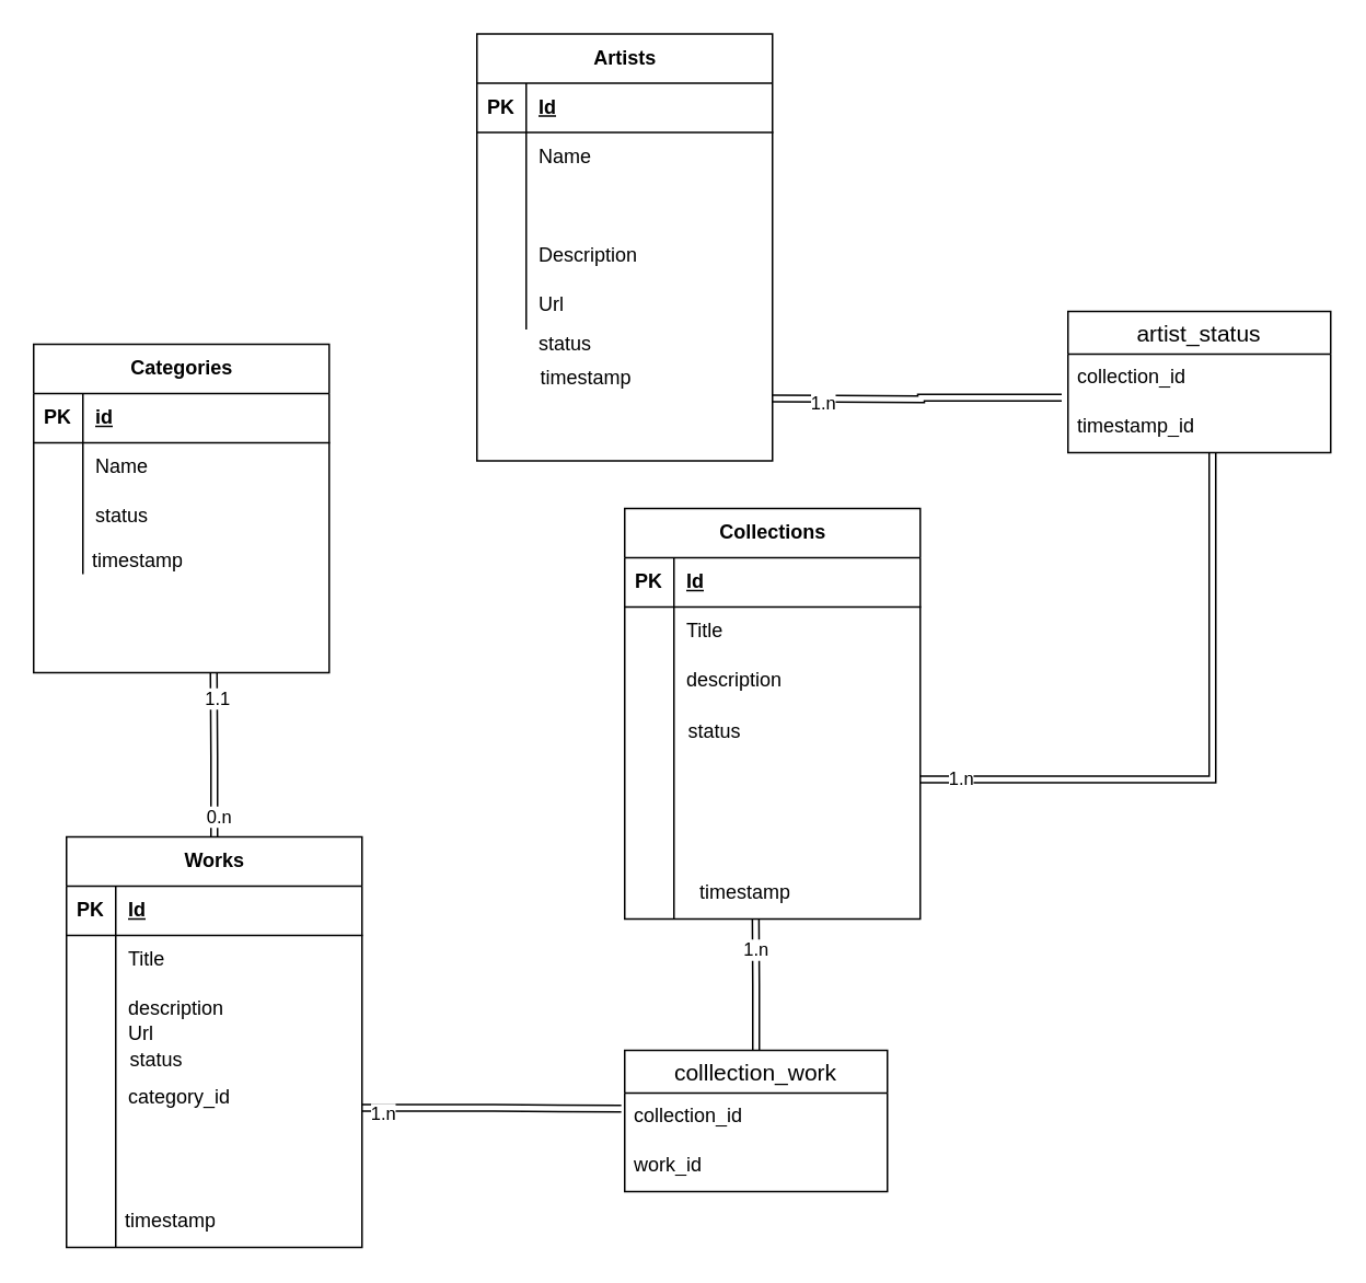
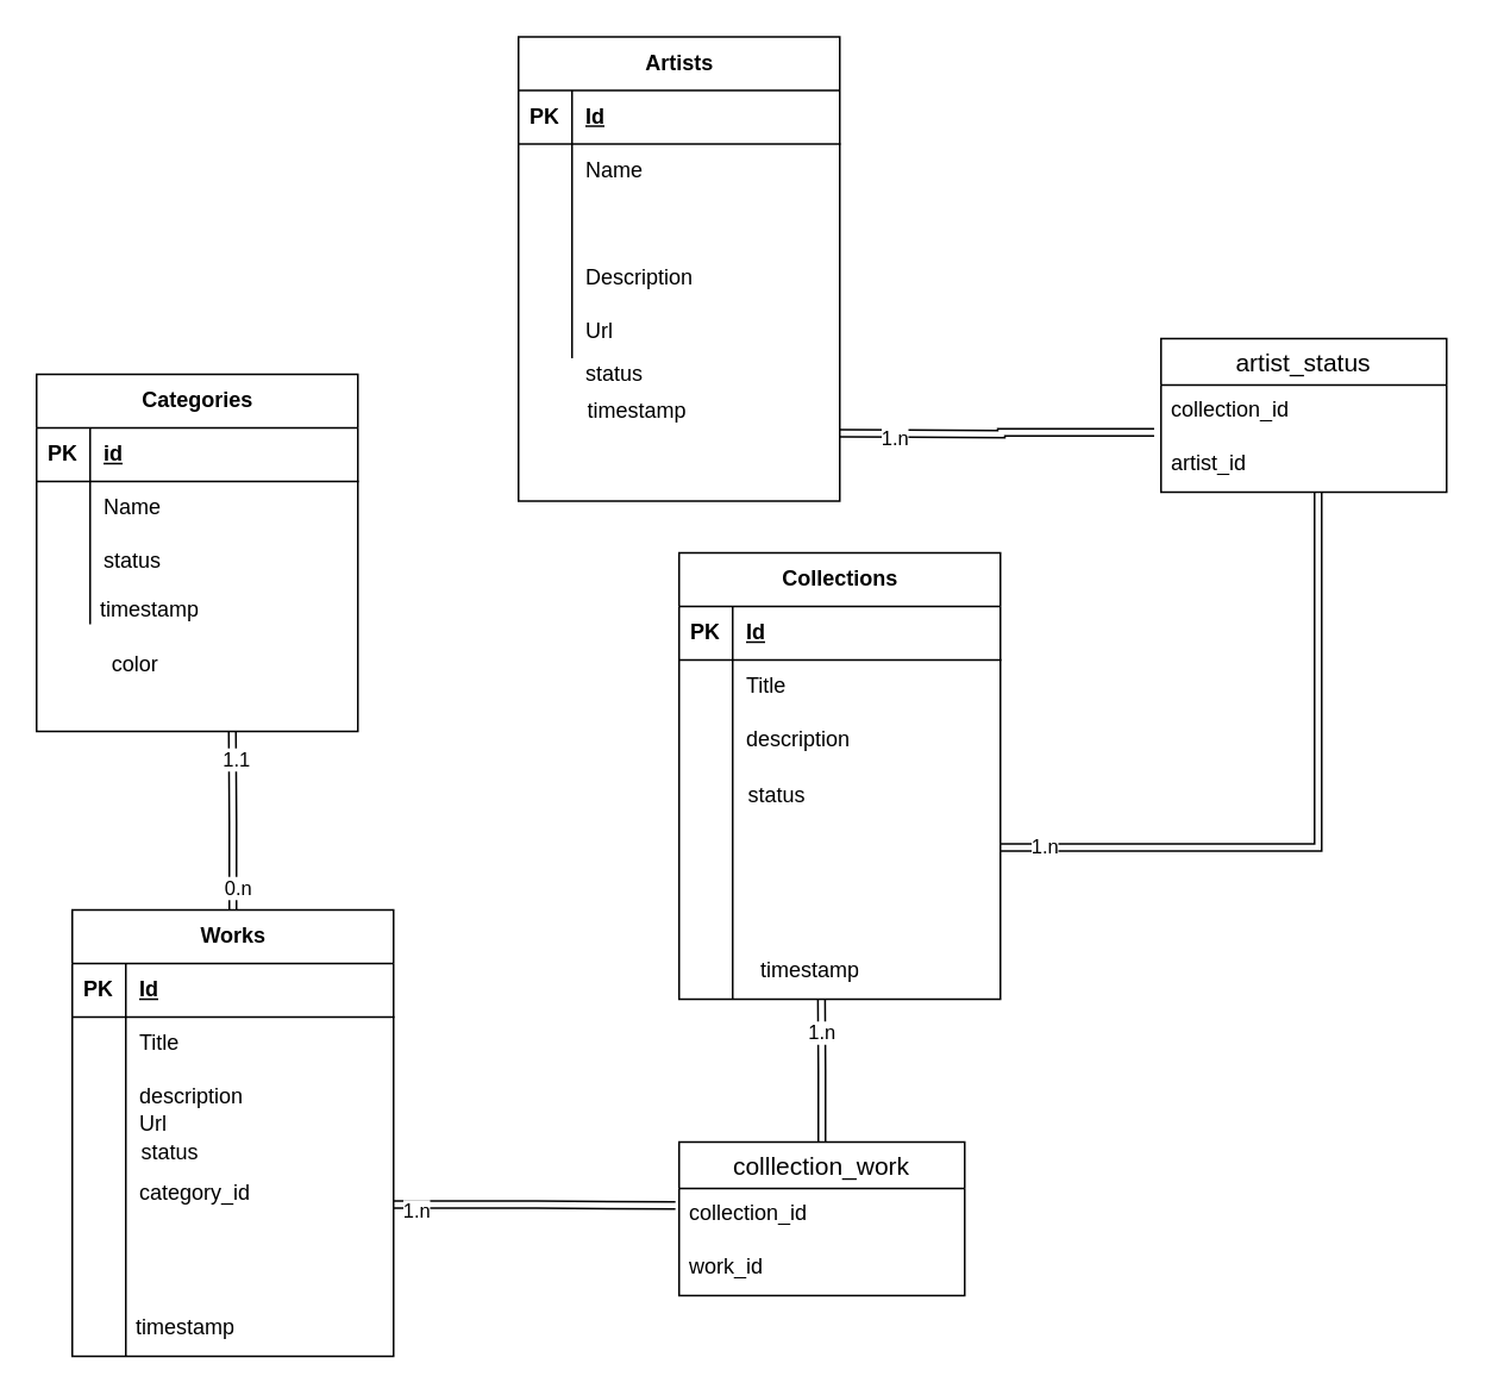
- <mxCell id="95" value="timestamp_id" style="text;strokeColor=none;fillColor=none;spacingLeft=4;spacingRight=4;overflow=hidden;rotatable=0;points=[[0,0.5],[1,0.5]];portConstraint=eastwest;fontSize=12;whiteSpace=wrap;html=1;" vertex="1" parent="93"><mxGeometry y="56" width="160" height="30" as="geometry" /></mxCell>
+ <mxCell id="95" value="artist_id" style="text;strokeColor=none;fillColor=none;spacingLeft=4;spacingRight=4;overflow=hidden;rotatable=0;points=[[0,0.5],[1,0.5]];portConstraint=eastwest;fontSize=12;whiteSpace=wrap;html=1;" vertex="1" parent="93"><mxGeometry y="56" width="160" height="30" as="geometry" /></mxCell>
+ <mxCell id="100" value="color" style="text;html=1;align=center;verticalAlign=middle;resizable=0;points=[];autosize=1;strokeColor=none;fillColor=none;" vertex="1" parent="1"><mxGeometry x="50" y="357" width="50" height="30" as="geometry" /></mxCell>
